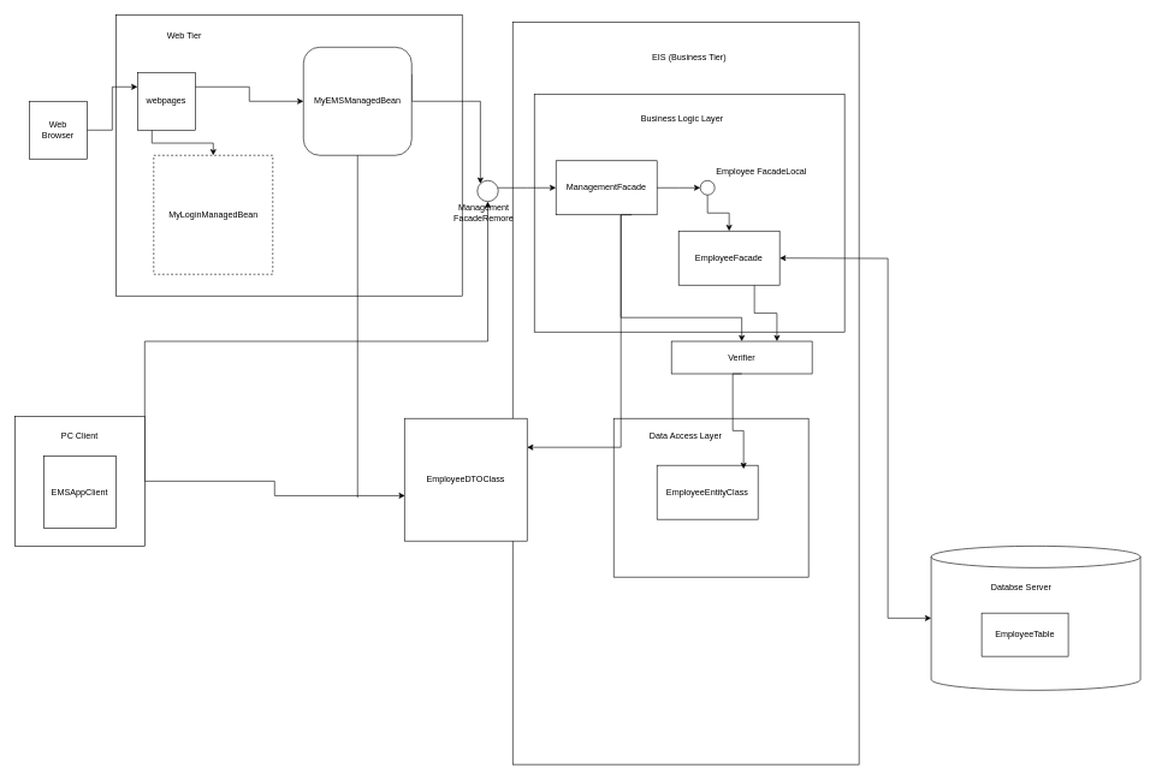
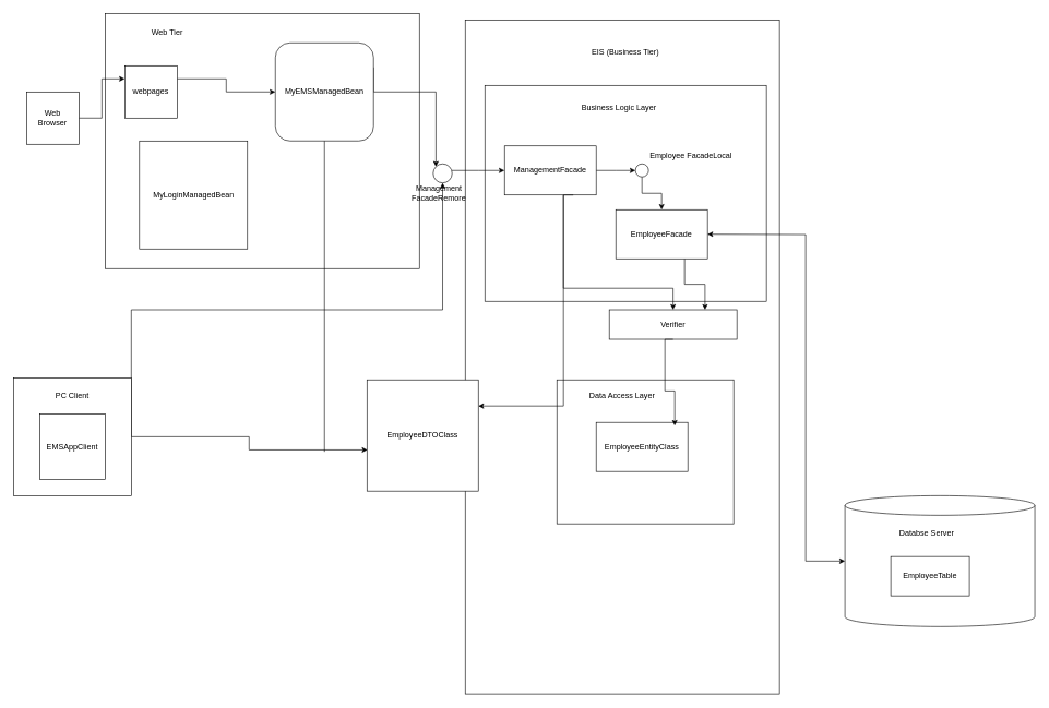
- <mxCell id="8" style="edgeStyle=elbowEdgeStyle;rounded=0;orthogonalLoop=1;jettySize=auto;elbow=vertical;html=1;exitX=0.25;exitY=1;exitDx=0;exitDy=0;" edge="1" parent="1" source="9" target="13"><mxGeometry relative="1" as="geometry" /></mxCell>
- <mxCell id="13" value="MyLoginManagedBean" style="whiteSpace=wrap;html=1;aspect=fixed;dashed=1;" vertex="1" parent="1"><mxGeometry x="212.5" y="215" width="165" height="165" as="geometry" /></mxCell>
+ <mxCell id="13" value="MyLoginManagedBean" style="whiteSpace=wrap;html=1;aspect=fixed;" vertex="1" parent="1"><mxGeometry x="212.5" y="215" width="165" height="165" as="geometry" /></mxCell>
